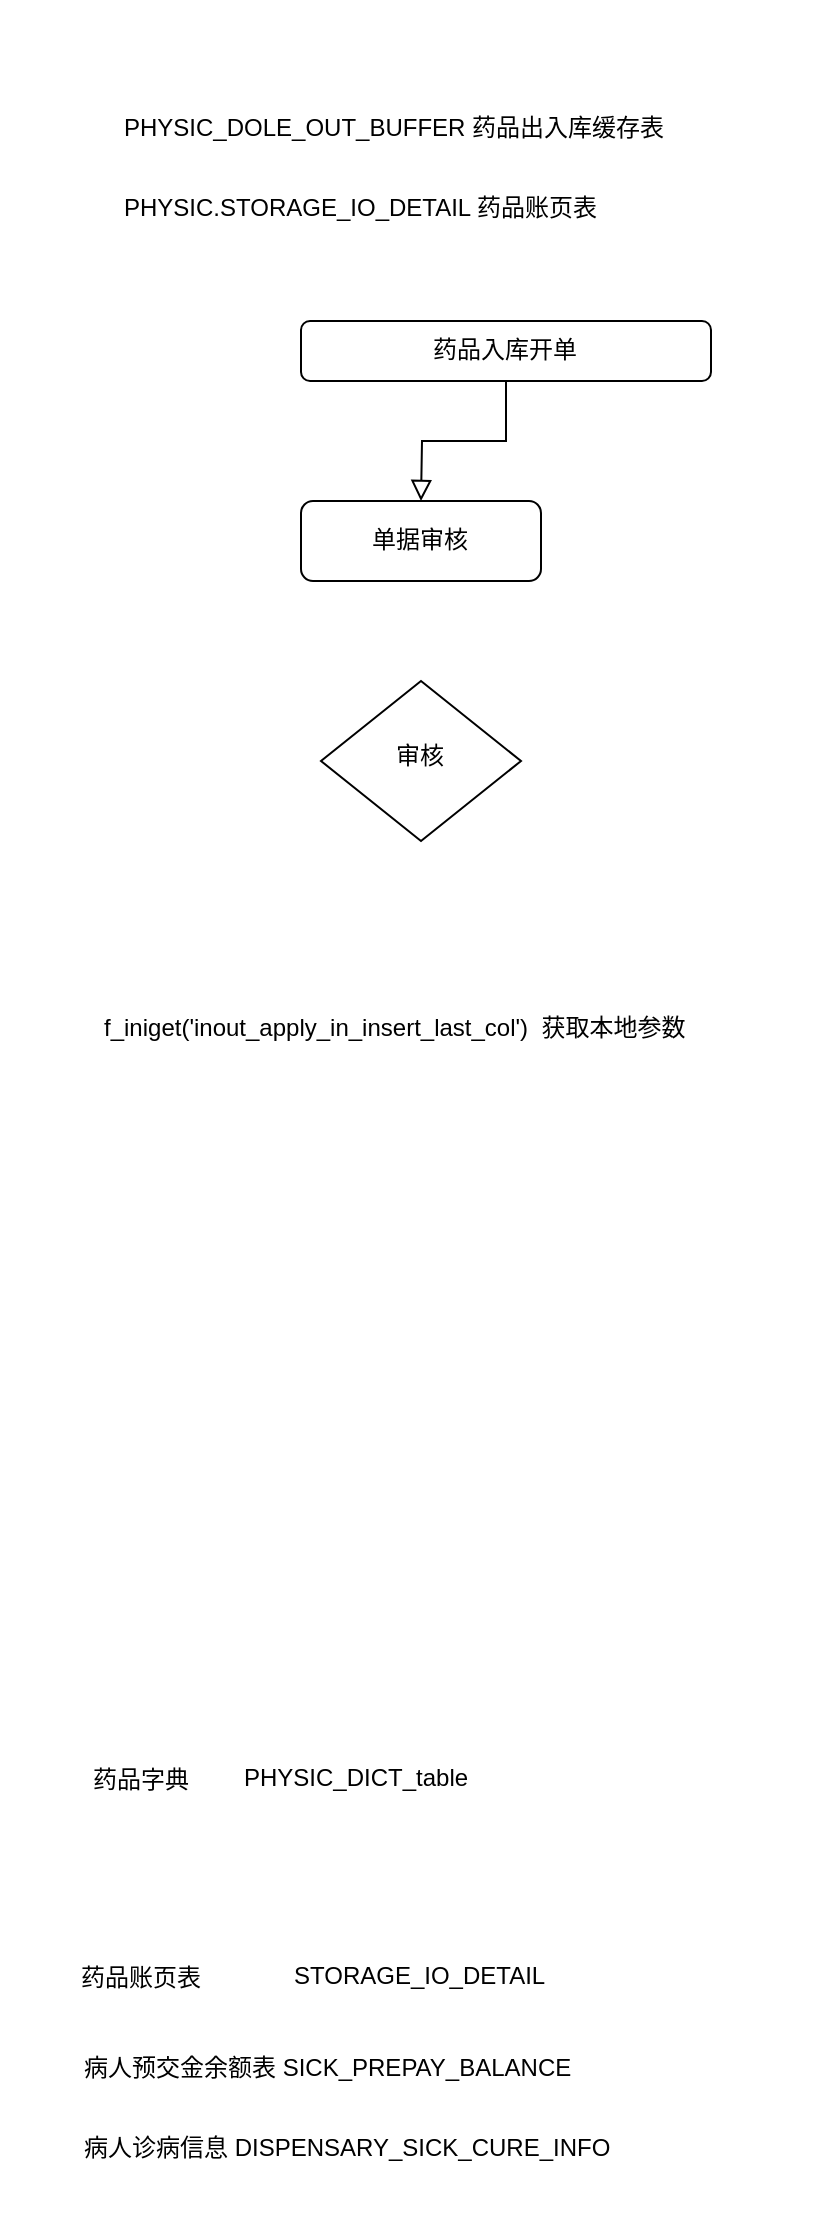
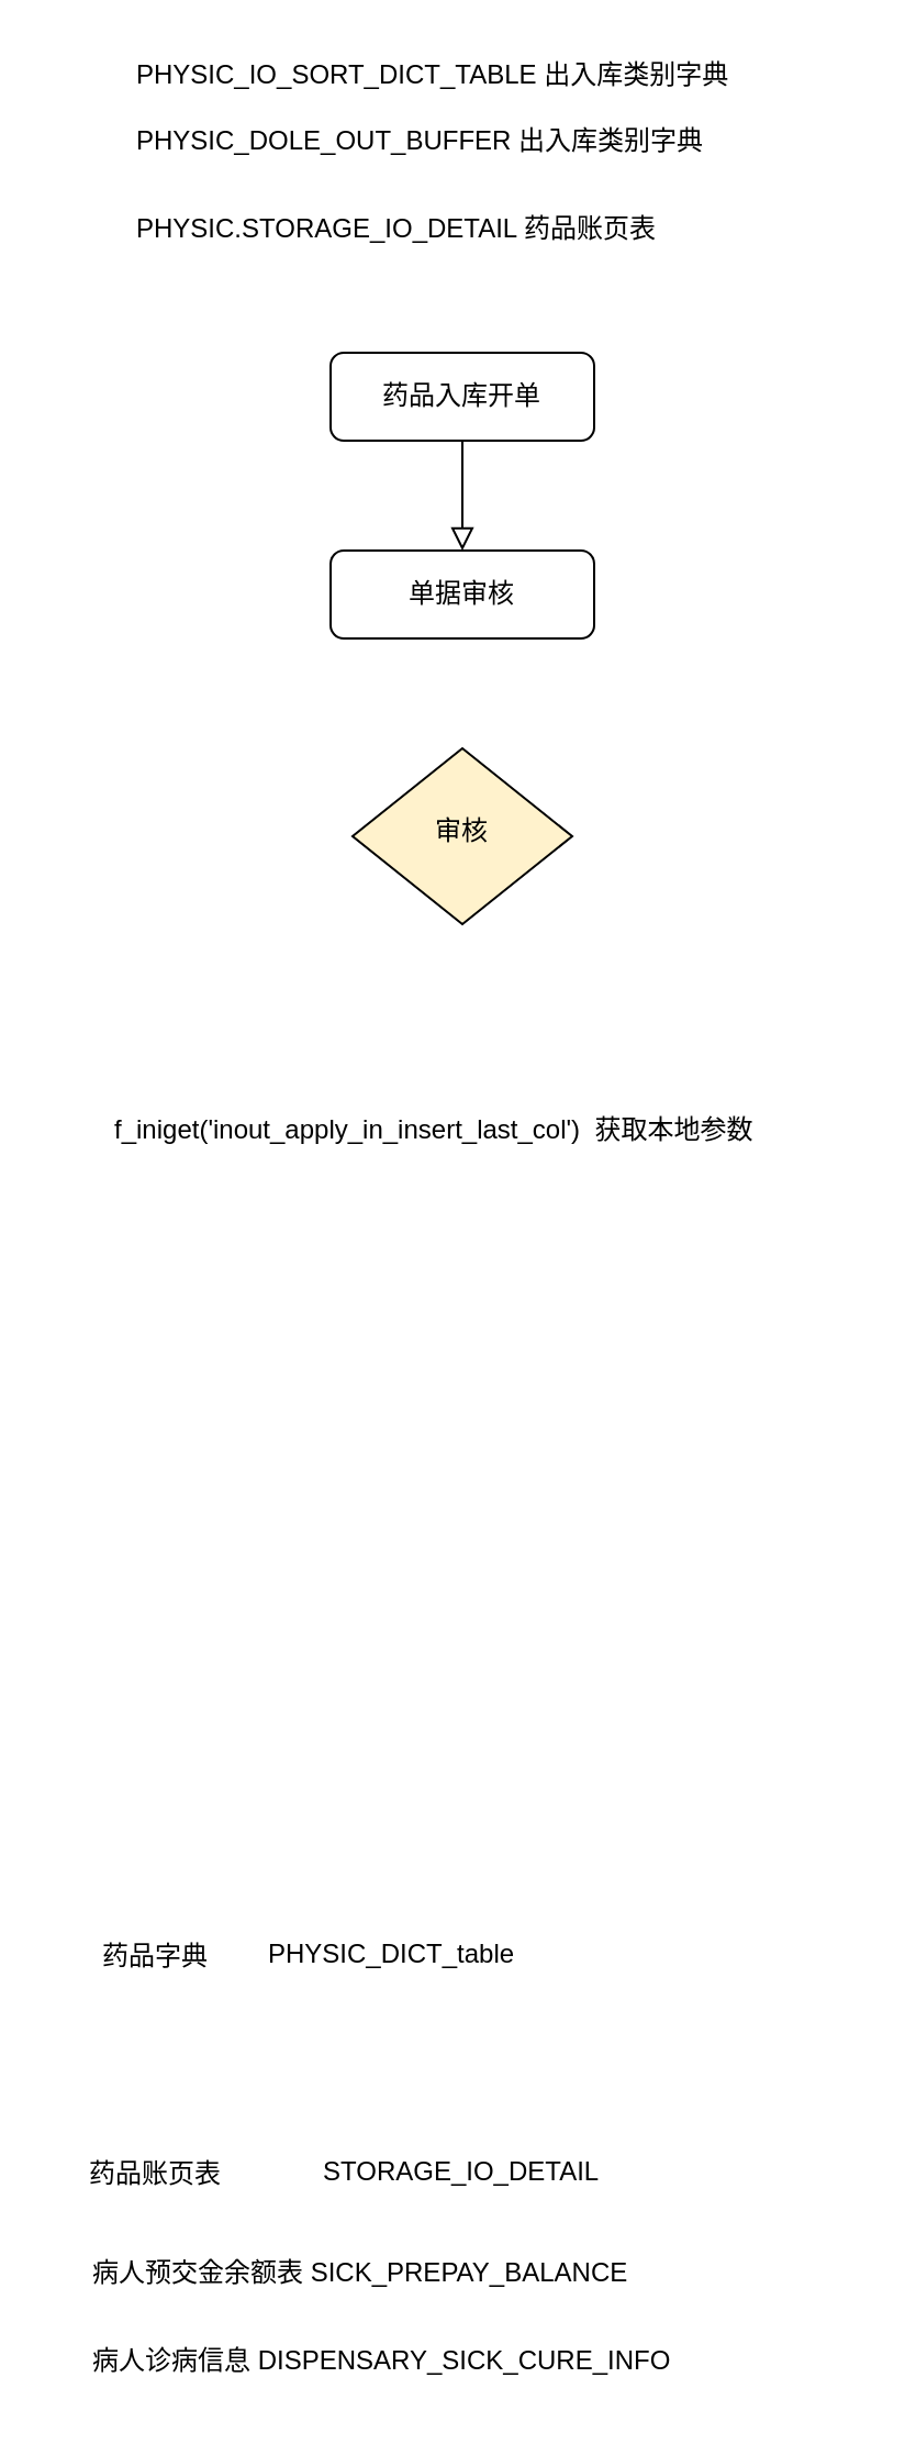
+ <mxCell id="10" value="PHYSIC_IO_SORT_DICT_TABLE 出入库类别字典" style="text;whiteSpace=wrap;html=1;" parent="1" vertex="1"><mxGeometry x="60" y="20" width="290" height="30" as="geometry" /></mxCell>
- <mxCell id="11" value="PHYSIC_DOLE_OUT_BUFFER 药品出入库缓存表" style="text;whiteSpace=wrap;html=1;" parent="1" vertex="1"><mxGeometry x="60" y="50" width="280" height="30" as="geometry" /></mxCell>
+ <mxCell id="11" value="PHYSIC_DOLE_OUT_BUFFER 出入库类别字典" style="text;whiteSpace=wrap;html=1;" parent="1" vertex="1"><mxGeometry x="60" y="50" width="280" height="30" as="geometry" /></mxCell>
- <mxCell id="3" value="药品入库开单" style="rounded=1;whiteSpace=wrap;html=1;fontSize=12;glass=0;strokeWidth=1;shadow=0;" parent="1" vertex="1"><mxGeometry x="150" y="160" width="205" height="30" as="geometry" /></mxCell>
+ <mxCell id="3" value="药品入库开单" style="rounded=1;whiteSpace=wrap;html=1;fontSize=12;glass=0;strokeWidth=1;shadow=0;" parent="1" vertex="1"><mxGeometry x="150" y="160" width="120" height="40" as="geometry" /></mxCell>
- <mxCell id="9" value="审核" style="rhombus;whiteSpace=wrap;html=1;shadow=0;fontFamily=Helvetica;fontSize=12;align=center;strokeWidth=1;spacing=6;spacingTop=-4;" parent="1" vertex="1"><mxGeometry x="160" y="340" width="100" height="80" as="geometry" /></mxCell>
+ <mxCell id="9" value="审核" style="rhombus;whiteSpace=wrap;html=1;shadow=0;fontFamily=Helvetica;fontSize=12;align=center;strokeWidth=1;spacing=6;spacingTop=-4;fillColor=#fff2cc;" parent="1" vertex="1"><mxGeometry x="160" y="340" width="100" height="80" as="geometry" /></mxCell>
